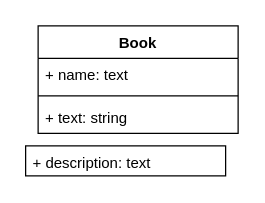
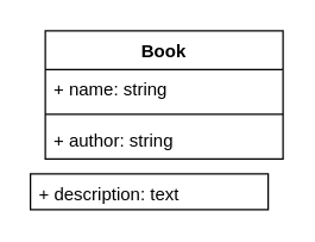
- <mxCell id="3" value="+ name: text" style="text;strokeColor=none;fillColor=none;align=left;verticalAlign=top;spacingLeft=4;spacingRight=4;overflow=hidden;rotatable=0;points=[[0,0.5],[1,0.5]];portConstraint=eastwest;" vertex="1" parent="2"><mxGeometry y="26" width="160" height="26" as="geometry" /></mxCell>
+ <mxCell id="3" value="+ name: string" style="text;strokeColor=none;fillColor=none;align=left;verticalAlign=top;spacingLeft=4;spacingRight=4;overflow=hidden;rotatable=0;points=[[0,0.5],[1,0.5]];portConstraint=eastwest;" vertex="1" parent="2"><mxGeometry y="26" width="160" height="26" as="geometry" /></mxCell>
- <mxCell id="5" value="+ text: string&#10;" style="text;strokeColor=none;fillColor=none;align=left;verticalAlign=top;spacingLeft=4;spacingRight=4;overflow=hidden;rotatable=0;points=[[0,0.5],[1,0.5]];portConstraint=eastwest;" vertex="1" parent="2"><mxGeometry y="60" width="160" height="26" as="geometry" /></mxCell>
+ <mxCell id="5" value="+ author: string&#10;" style="text;strokeColor=none;fillColor=none;align=left;verticalAlign=top;spacingLeft=4;spacingRight=4;overflow=hidden;rotatable=0;points=[[0,0.5],[1,0.5]];portConstraint=eastwest;" vertex="1" parent="2"><mxGeometry y="60" width="160" height="26" as="geometry" /></mxCell>
